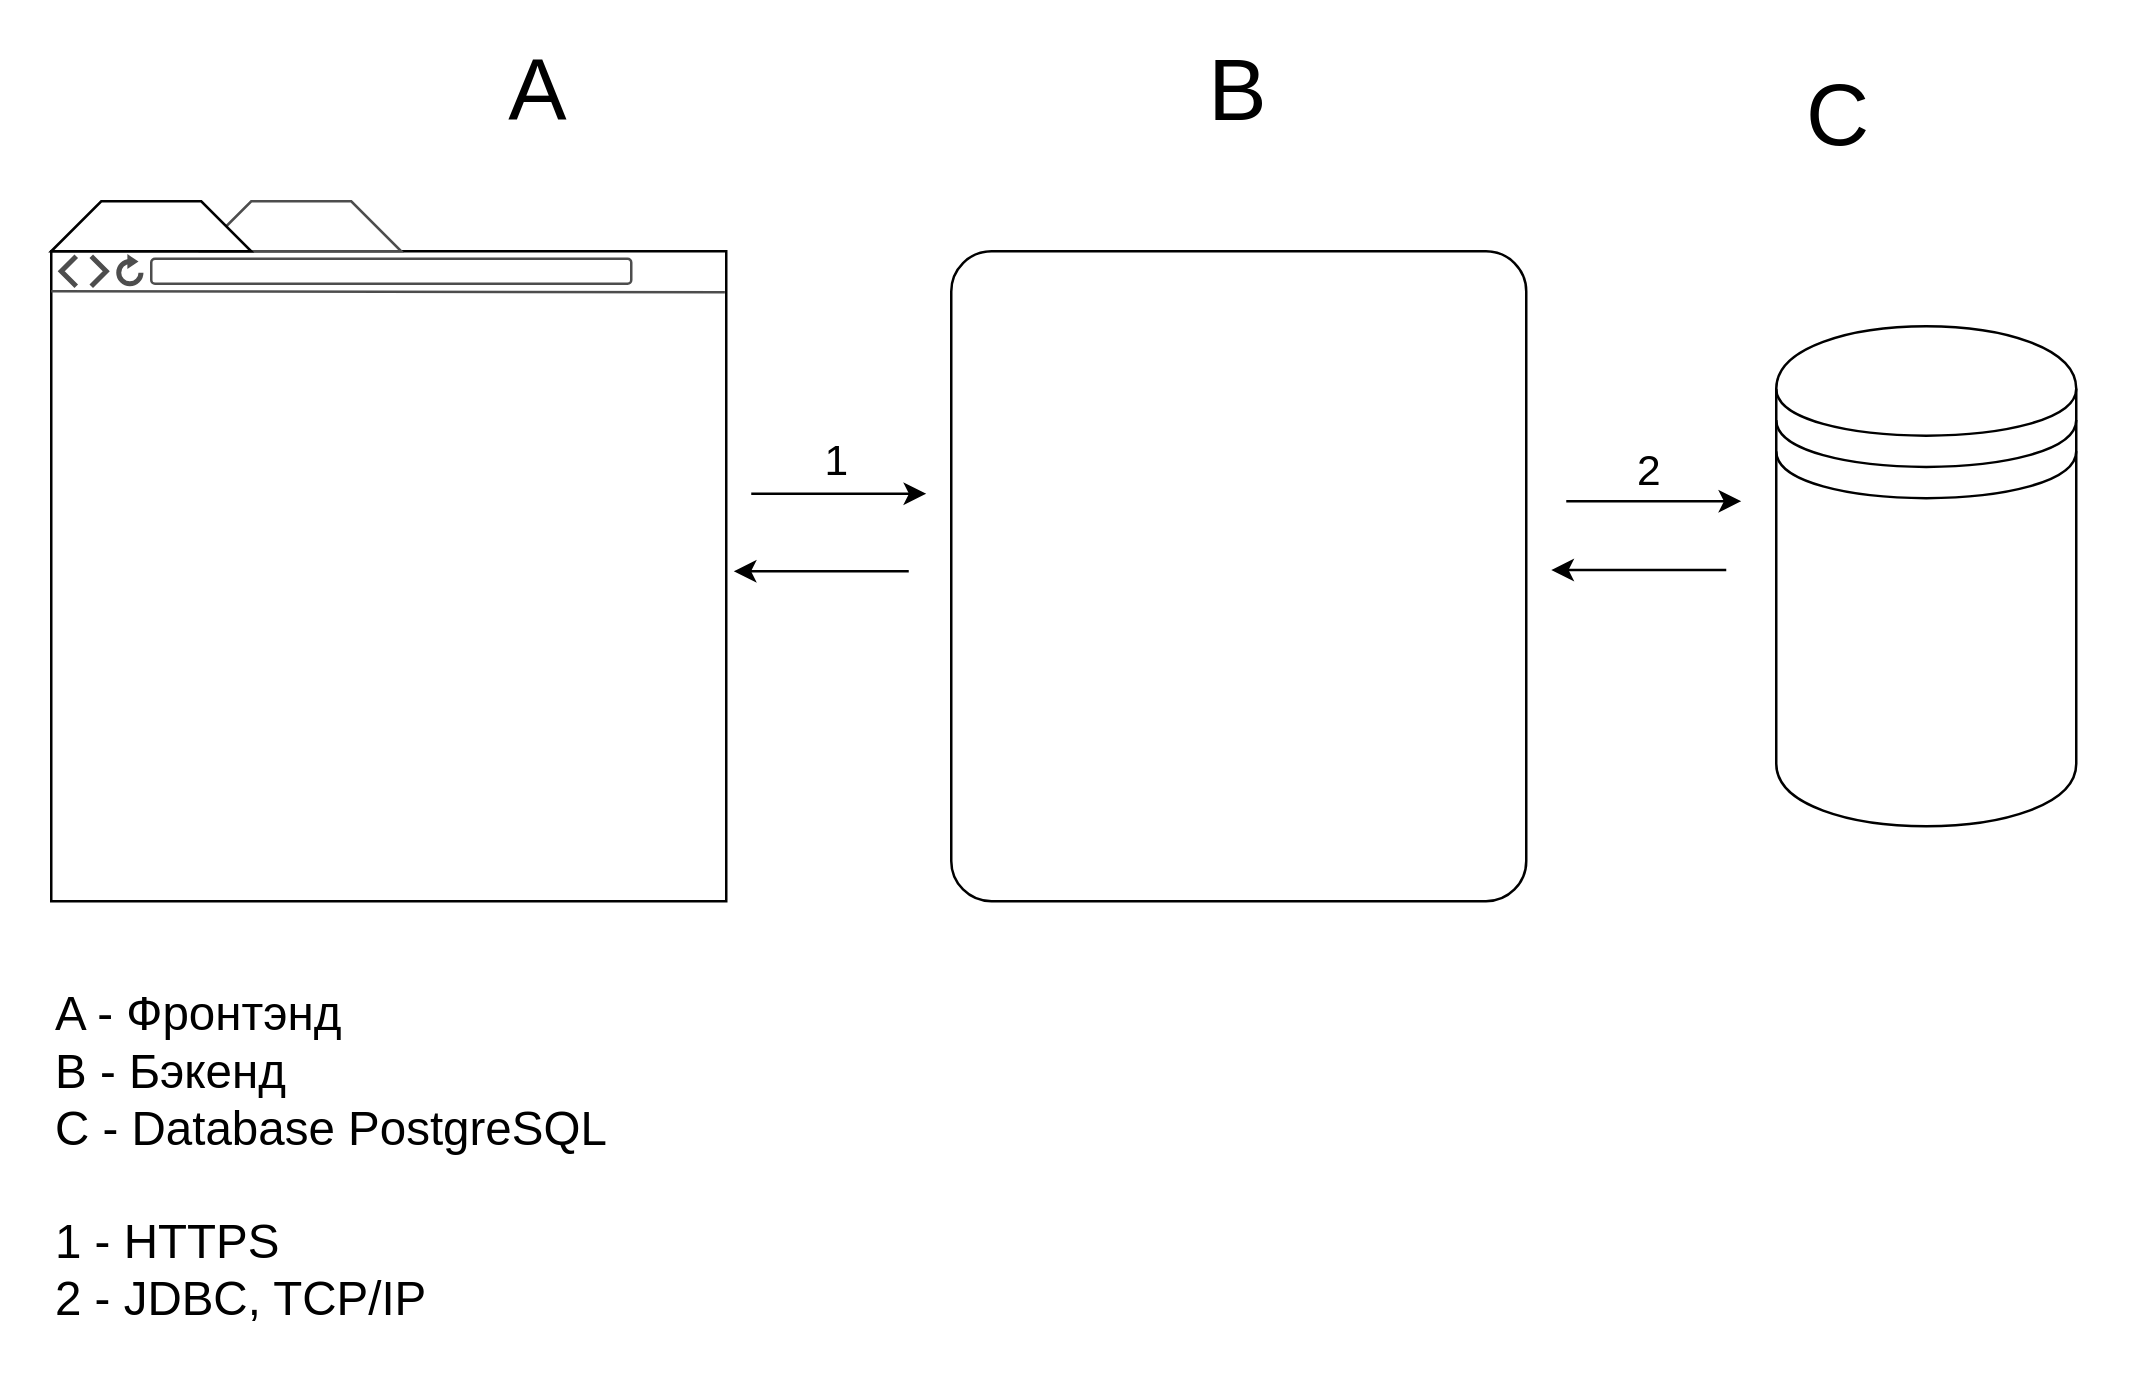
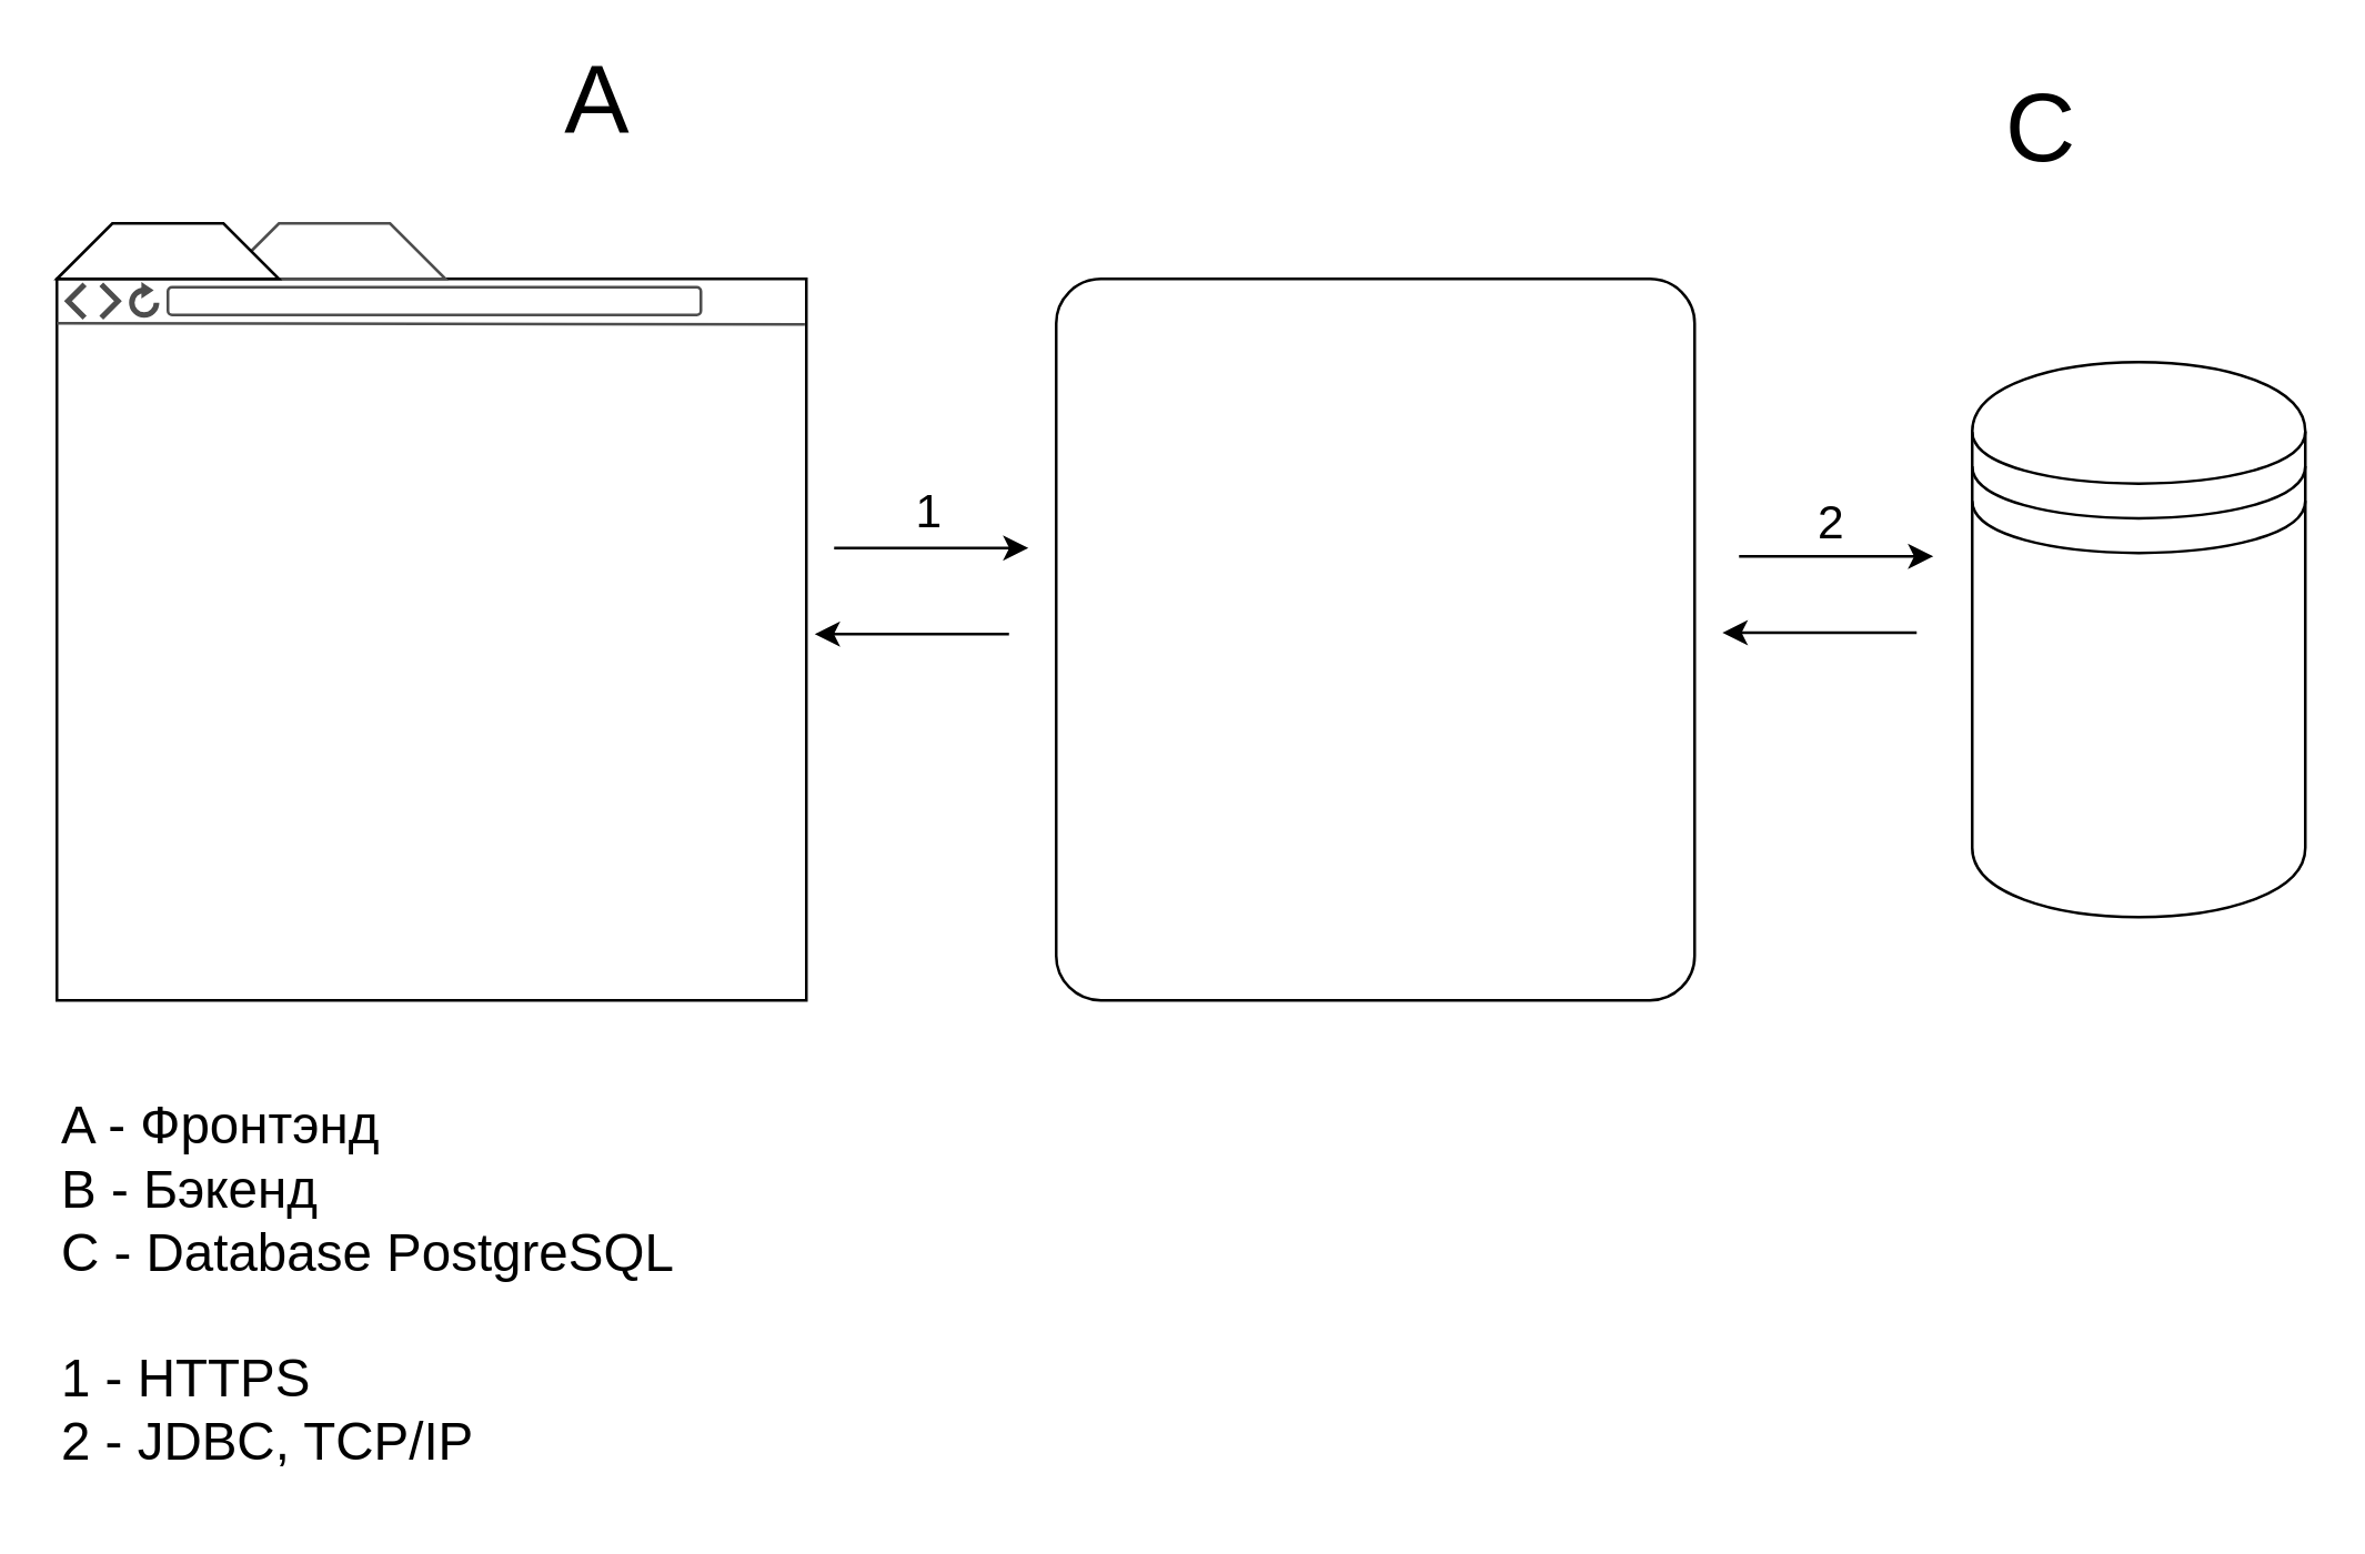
- <mxCell id="14" value="&lt;font style=&quot;font-size: 35px;&quot;&gt;B&lt;/font&gt;" style="text;html=1;align=center;verticalAlign=middle;whiteSpace=wrap;rounded=0;" vertex="1" parent="1"><mxGeometry x="465" y="20" width="60" height="30" as="geometry" /></mxCell>
